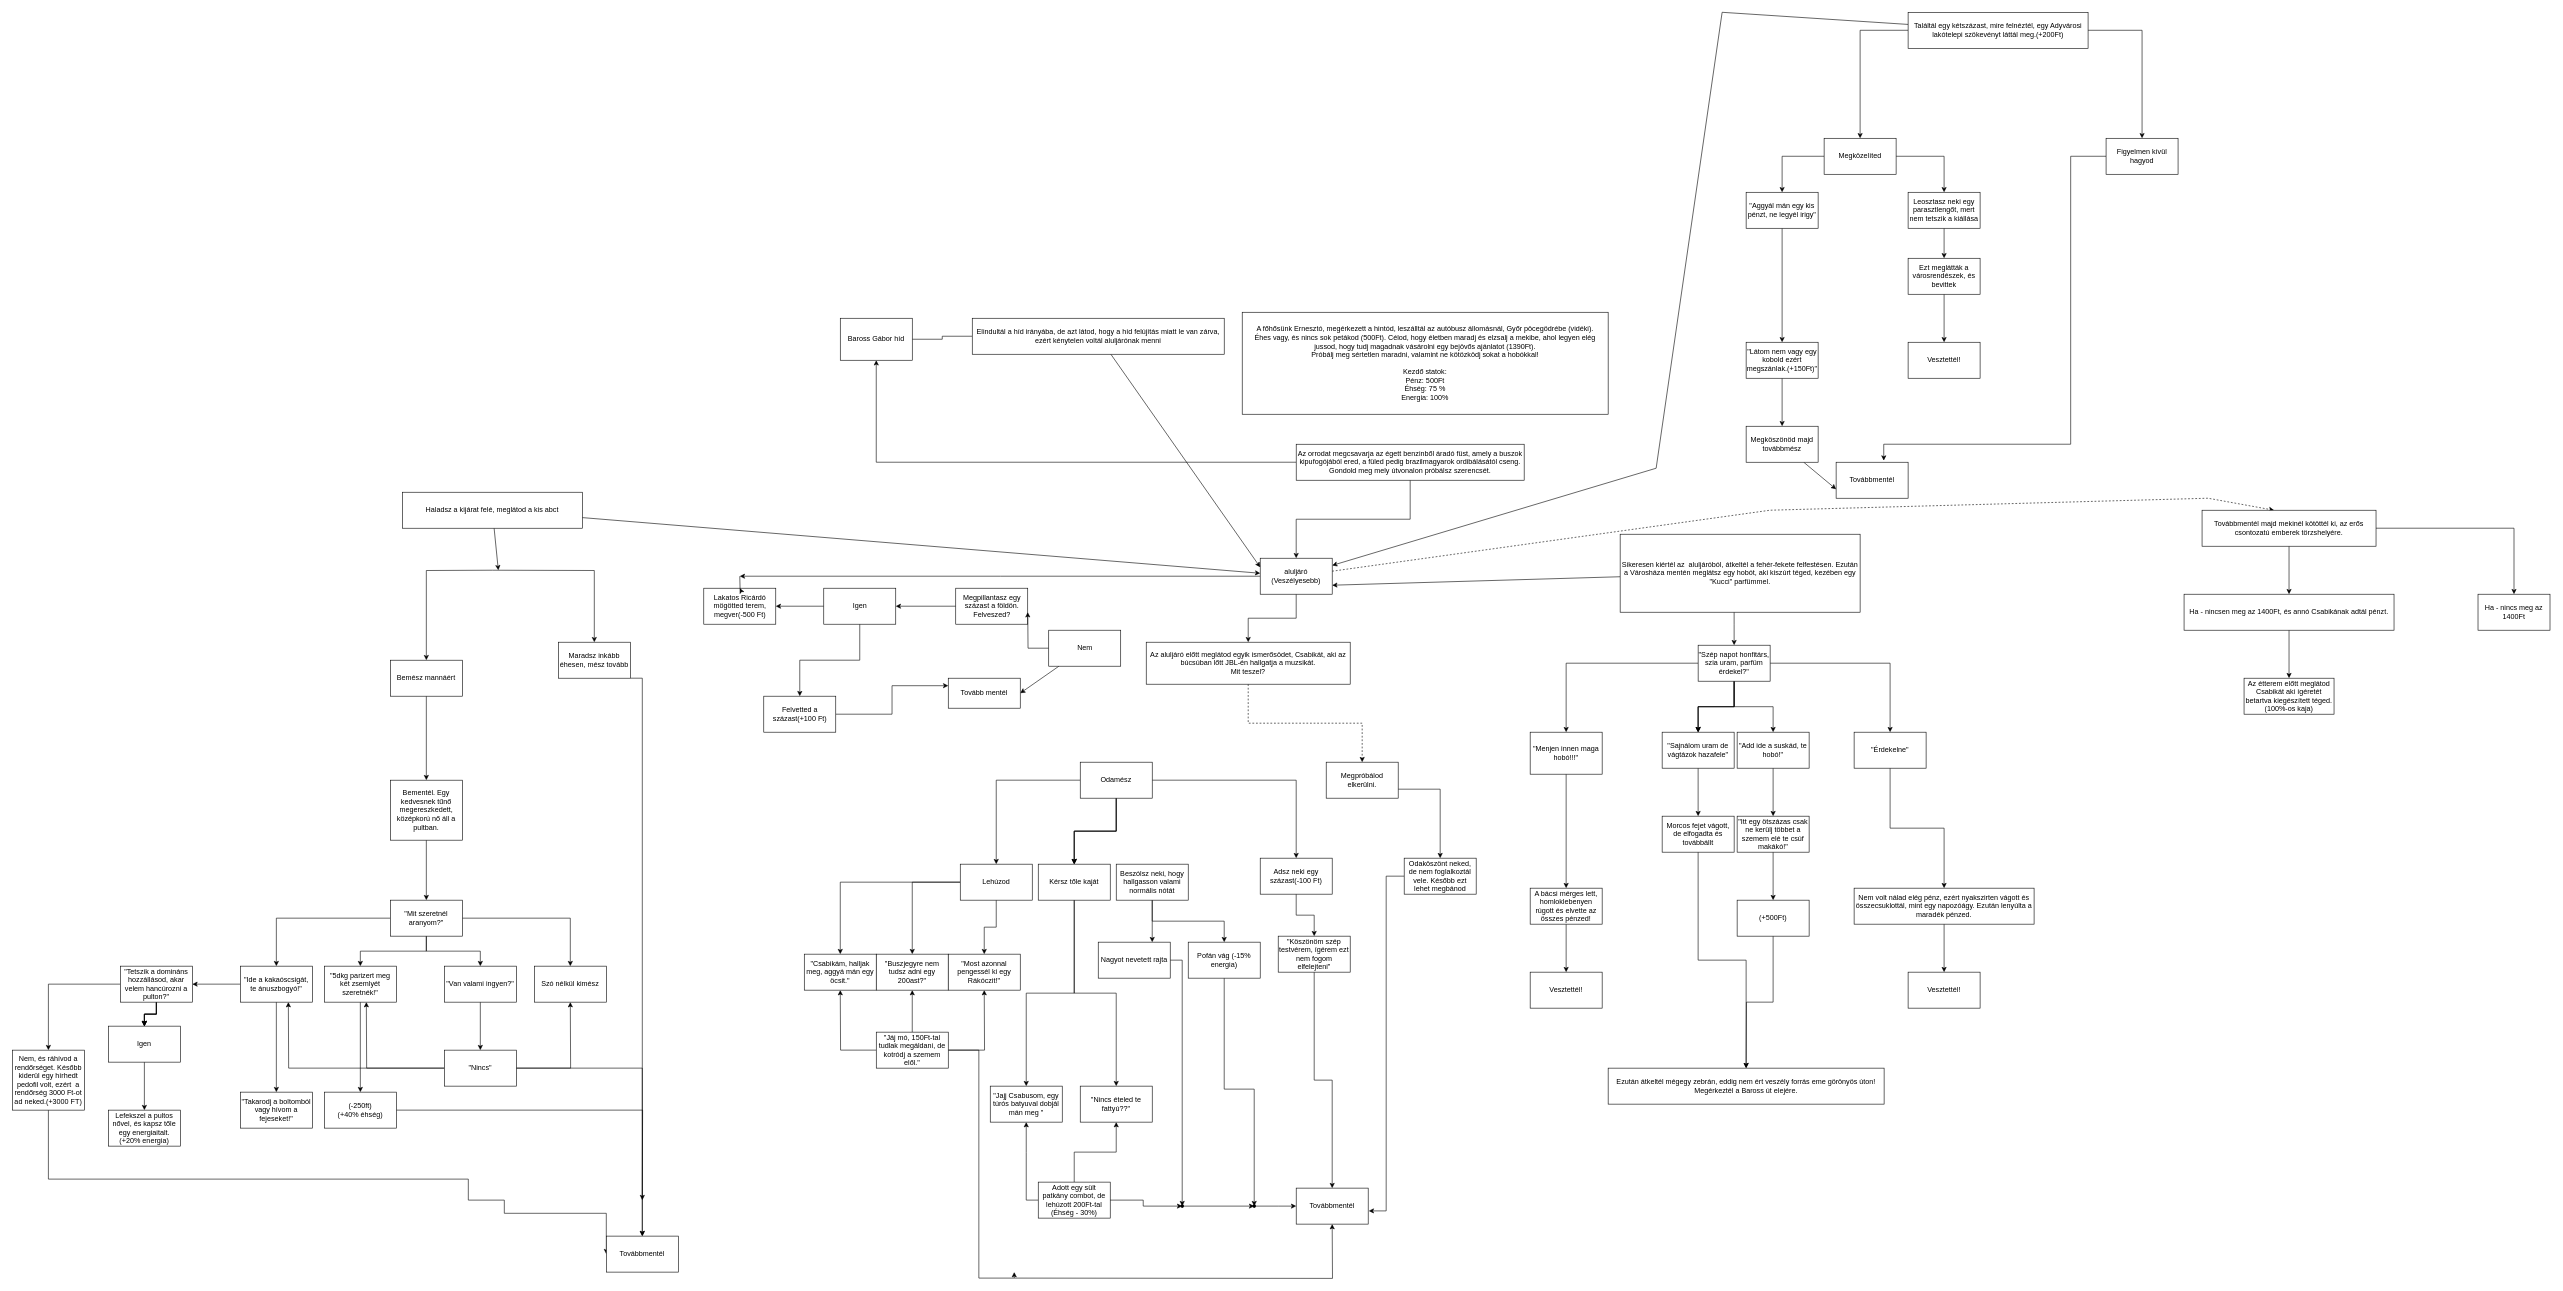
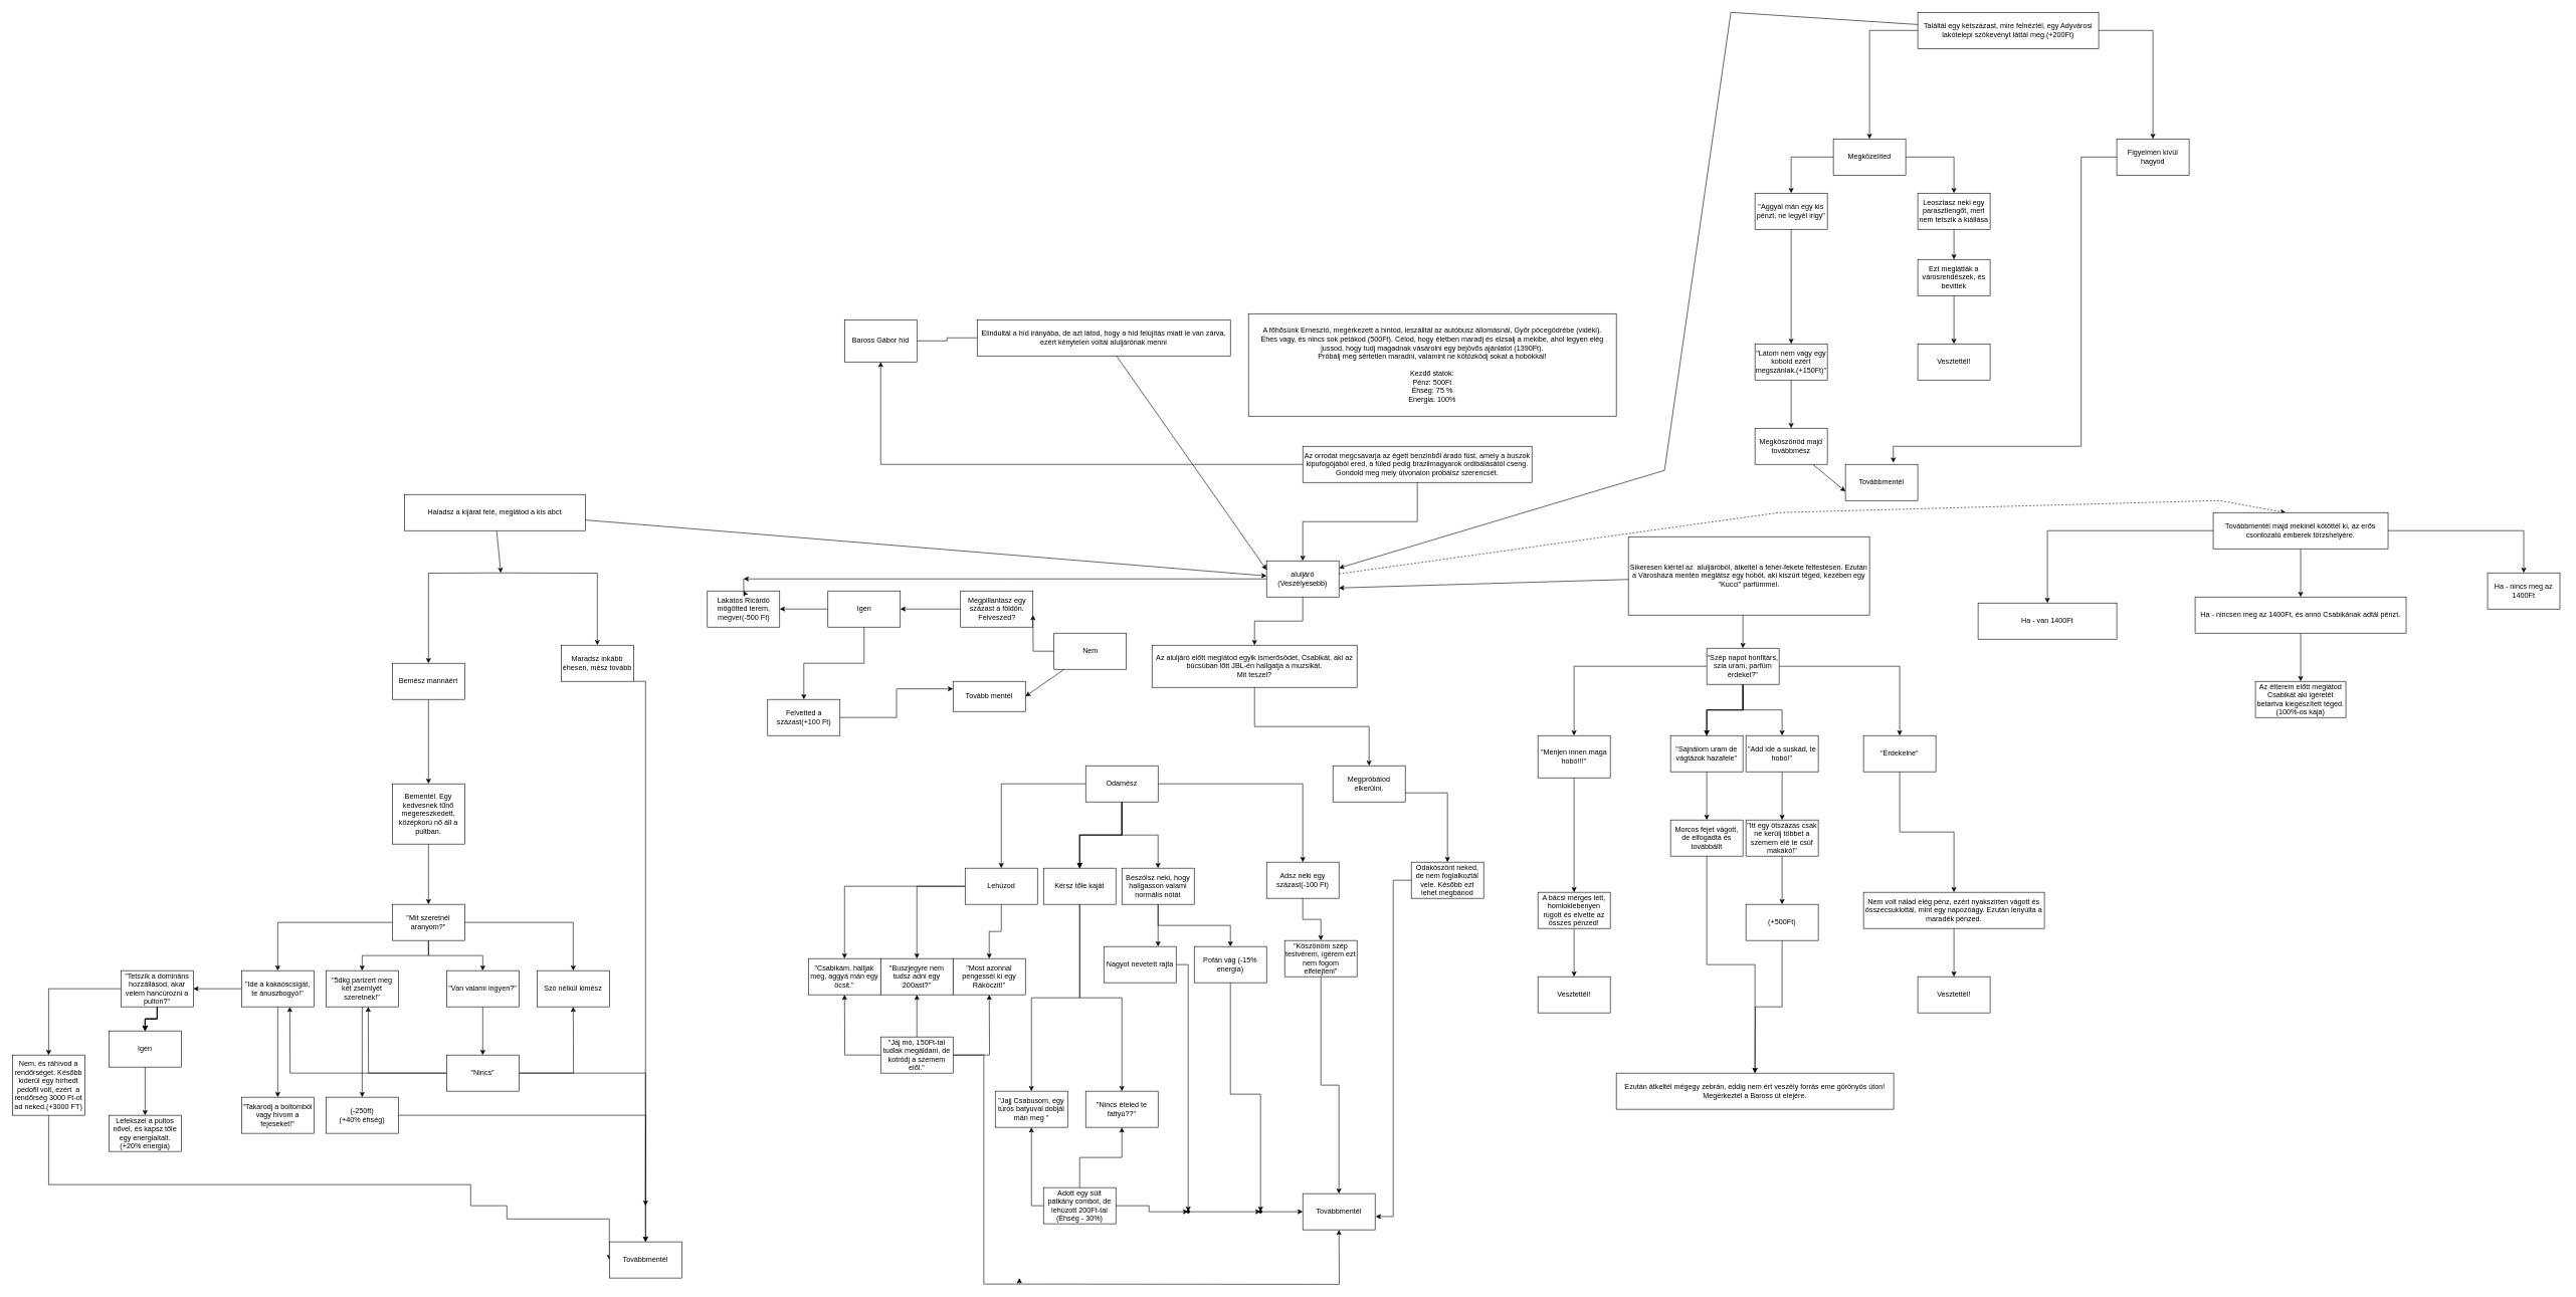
+ <mxCell id="108" value="" style="edgeStyle=orthogonalEdgeStyle;rounded=0;orthogonalLoop=1;jettySize=auto;html=1;" parent="1" source="109" target="114" edge="1"><mxGeometry relative="1" as="geometry" /></mxCell>
- <mxCell id="113" value="Ha - nincs meg az 1400Ft" style="whiteSpace=wrap;html=1;rounded=0;" parent="1" vertex="1"><mxGeometry x="4130" y="990" width="120" height="60" as="geometry" /></mxCell>
+ <mxCell id="113" value="Ha - nincs meg az 1400Ft" style="whiteSpace=wrap;html=1;rounded=0;" parent="1" vertex="1"><mxGeometry x="4125" y="950" width="120" height="60" as="geometry" /></mxCell>
+ <mxCell id="114" value="Ha - van 1400Ft" style="whiteSpace=wrap;html=1;rounded=0;" parent="1" vertex="1"><mxGeometry x="3280" y="1000" width="230" height="60" as="geometry" /></mxCell>
- <mxCell id="12" value="" style="edgeStyle=orthogonalEdgeStyle;rounded=0;orthogonalLoop=1;jettySize=auto;html=1;dashed=1;" parent="1" source="13" target="22" edge="1"><mxGeometry relative="1" as="geometry" /></mxCell>
+ <mxCell id="12" value="" style="edgeStyle=orthogonalEdgeStyle;rounded=0;orthogonalLoop=1;jettySize=auto;html=1;" parent="1" source="13" target="22" edge="1"><mxGeometry relative="1" as="geometry" /></mxCell>
+ <mxCell id="18" value="" style="edgeStyle=orthogonalEdgeStyle;rounded=0;orthogonalLoop=1;jettySize=auto;html=1;" parent="1" source="20" target="32" edge="1"><mxGeometry relative="1" as="geometry" /></mxCell>
